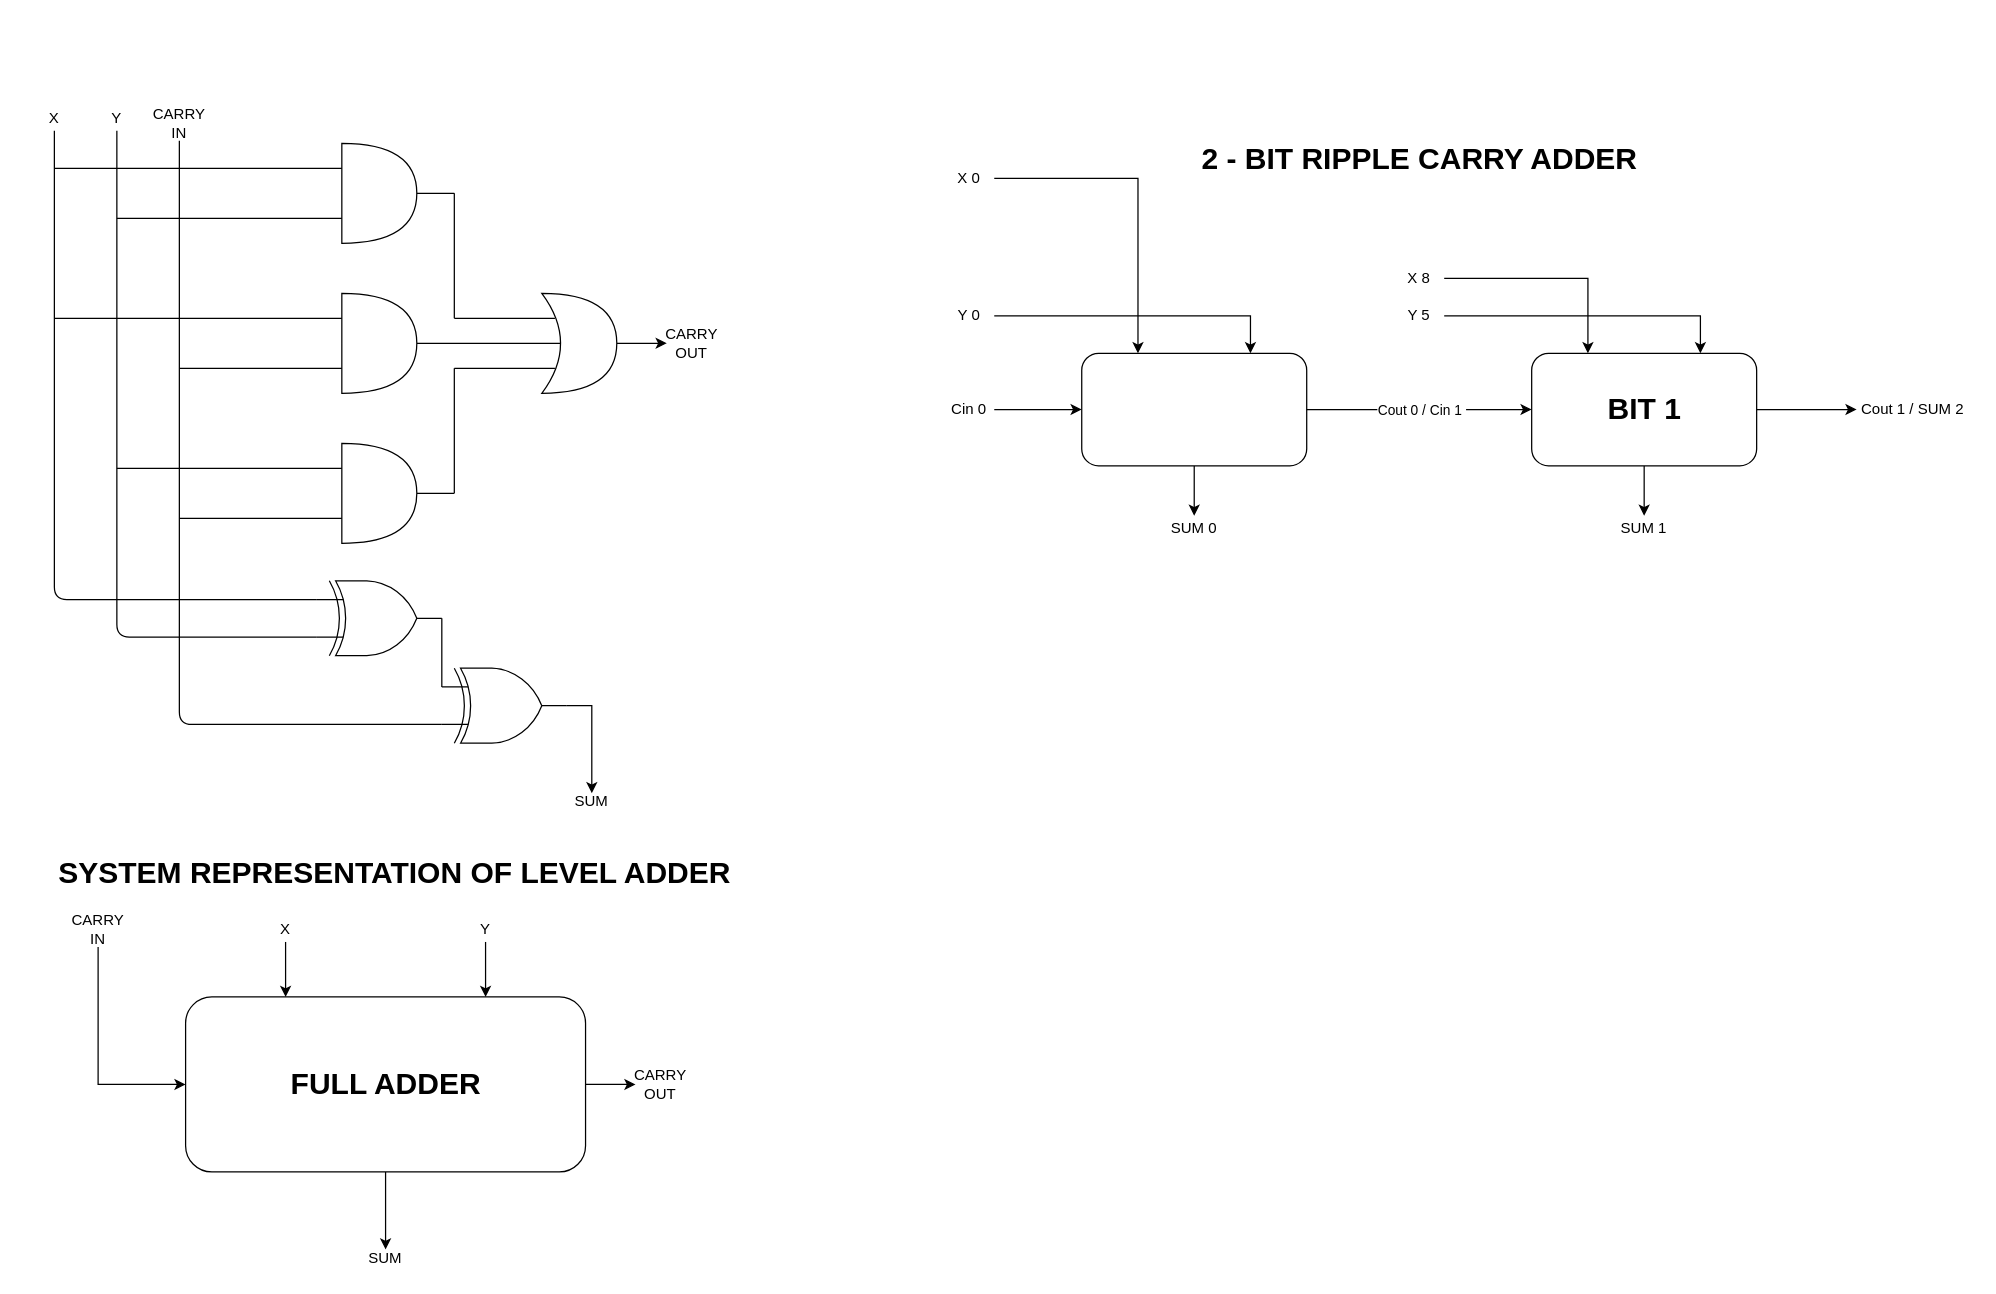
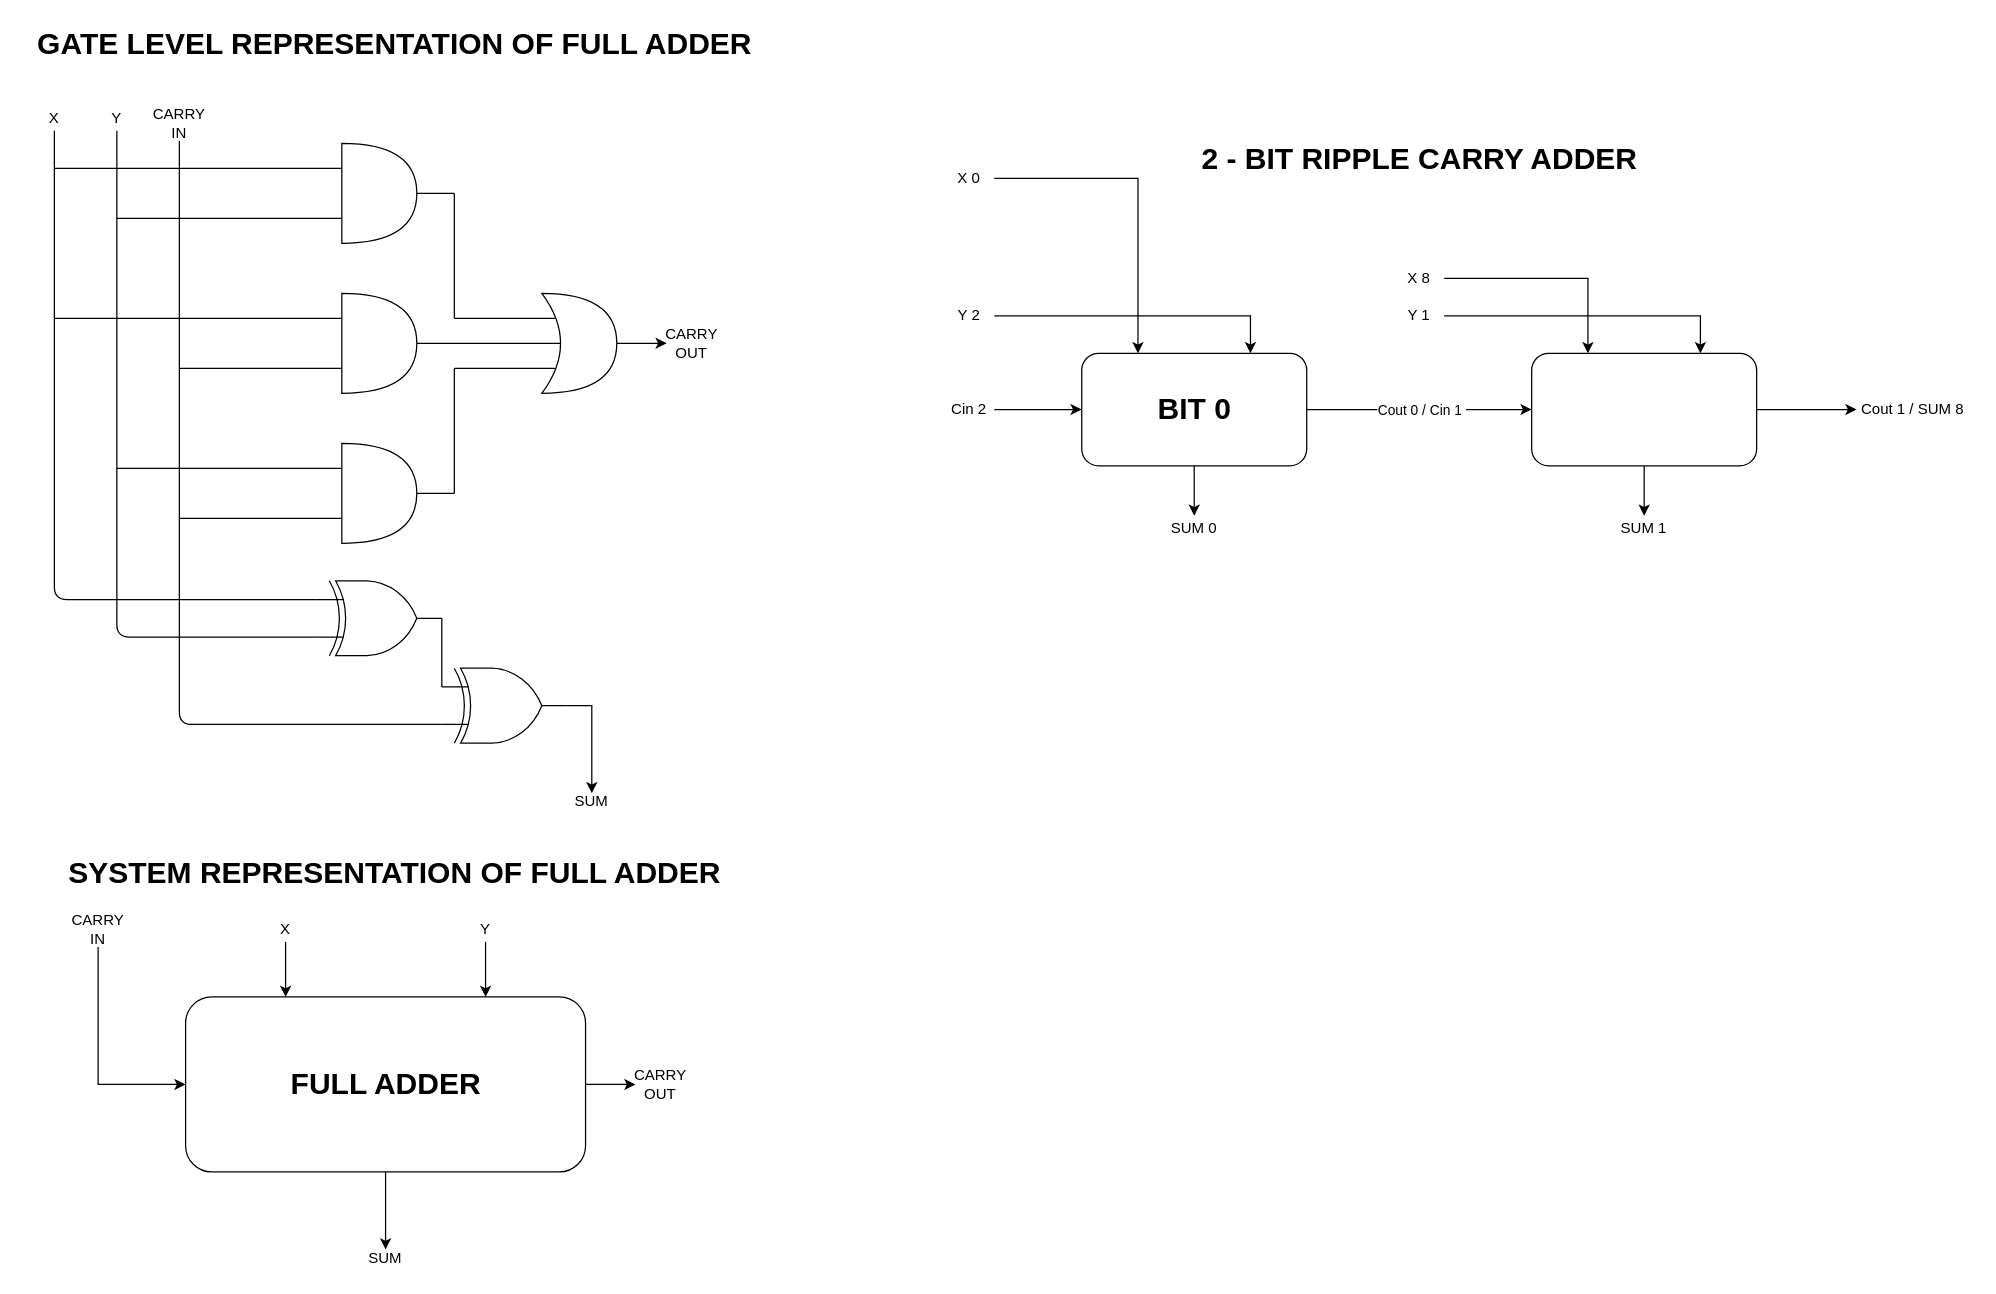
+ <mxCell id="32" value="GATE LEVEL REPRESENTATION OF FULL ADDER" style="text;strokeColor=none;fillColor=none;html=1;fontSize=24;fontStyle=1;verticalAlign=middle;align=center;" vertex="1" parent="1"><mxGeometry x="20" y="20" width="590" height="30" as="geometry" /></mxCell>
- <mxCell id="59" value="Y 0" style="text;html=1;strokeColor=none;fillColor=none;align=center;verticalAlign=middle;whiteSpace=wrap;rounded=0;" vertex="1" parent="1"><mxGeometry x="755" y="242" width="40" height="20" as="geometry" /></mxCell>
+ <mxCell id="59" value="Y 2" style="text;html=1;strokeColor=none;fillColor=none;align=center;verticalAlign=middle;whiteSpace=wrap;rounded=0;" vertex="1" parent="1"><mxGeometry x="755" y="242" width="40" height="20" as="geometry" /></mxCell>
- <mxCell id="63" value="Y 5" style="text;html=1;strokeColor=none;fillColor=none;align=center;verticalAlign=middle;whiteSpace=wrap;rounded=0;" vertex="1" parent="1"><mxGeometry x="1115" y="242" width="40" height="20" as="geometry" /></mxCell>
+ <mxCell id="63" value="Y 1" style="text;html=1;strokeColor=none;fillColor=none;align=center;verticalAlign=middle;whiteSpace=wrap;rounded=0;" vertex="1" parent="1"><mxGeometry x="1115" y="242" width="40" height="20" as="geometry" /></mxCell>
- <mxCell id="54" value="Cin 0" style="text;html=1;strokeColor=none;fillColor=none;align=center;verticalAlign=middle;whiteSpace=wrap;rounded=0;" vertex="1" parent="1"><mxGeometry x="755" y="317" width="40" height="20" as="geometry" /></mxCell>
+ <mxCell id="54" value="Cin 2" style="text;html=1;strokeColor=none;fillColor=none;align=center;verticalAlign=middle;whiteSpace=wrap;rounded=0;" vertex="1" parent="1"><mxGeometry x="755" y="317" width="40" height="20" as="geometry" /></mxCell>
+ <mxCell id="64" value="BIT 0" style="text;strokeColor=none;fillColor=none;html=1;fontSize=24;fontStyle=1;verticalAlign=middle;align=center;" vertex="1" parent="1"><mxGeometry x="905" y="307" width="100" height="40" as="geometry" /></mxCell>
- <mxCell id="65" value="BIT 1" style="text;strokeColor=none;fillColor=none;html=1;fontSize=24;fontStyle=1;verticalAlign=middle;align=center;" vertex="1" parent="1"><mxGeometry x="1265" y="307" width="100" height="40" as="geometry" /></mxCell>
- <mxCell id="55" value="Cout 1 / SUM 2" style="text;html=1;strokeColor=none;fillColor=none;align=center;verticalAlign=middle;whiteSpace=wrap;rounded=0;" vertex="1" parent="1"><mxGeometry x="1485" y="317" width="90" height="20" as="geometry" /></mxCell>
+ <mxCell id="55" value="Cout 1 / SUM 8" style="text;html=1;strokeColor=none;fillColor=none;align=center;verticalAlign=middle;whiteSpace=wrap;rounded=0;" vertex="1" parent="1"><mxGeometry x="1485" y="317" width="90" height="20" as="geometry" /></mxCell>
- <mxCell id="45" value="SYSTEM REPRESENTATION OF LEVEL ADDER" style="text;strokeColor=none;fillColor=none;html=1;fontSize=24;fontStyle=1;verticalAlign=middle;align=center;" vertex="1" parent="1"><mxGeometry x="45" y="683" width="540" height="30" as="geometry" /></mxCell>
+ <mxCell id="45" value="SYSTEM REPRESENTATION OF FULL ADDER" style="text;strokeColor=none;fillColor=none;html=1;fontSize=24;fontStyle=1;verticalAlign=middle;align=center;" vertex="1" parent="1"><mxGeometry x="45" y="683" width="540" height="30" as="geometry" /></mxCell>
